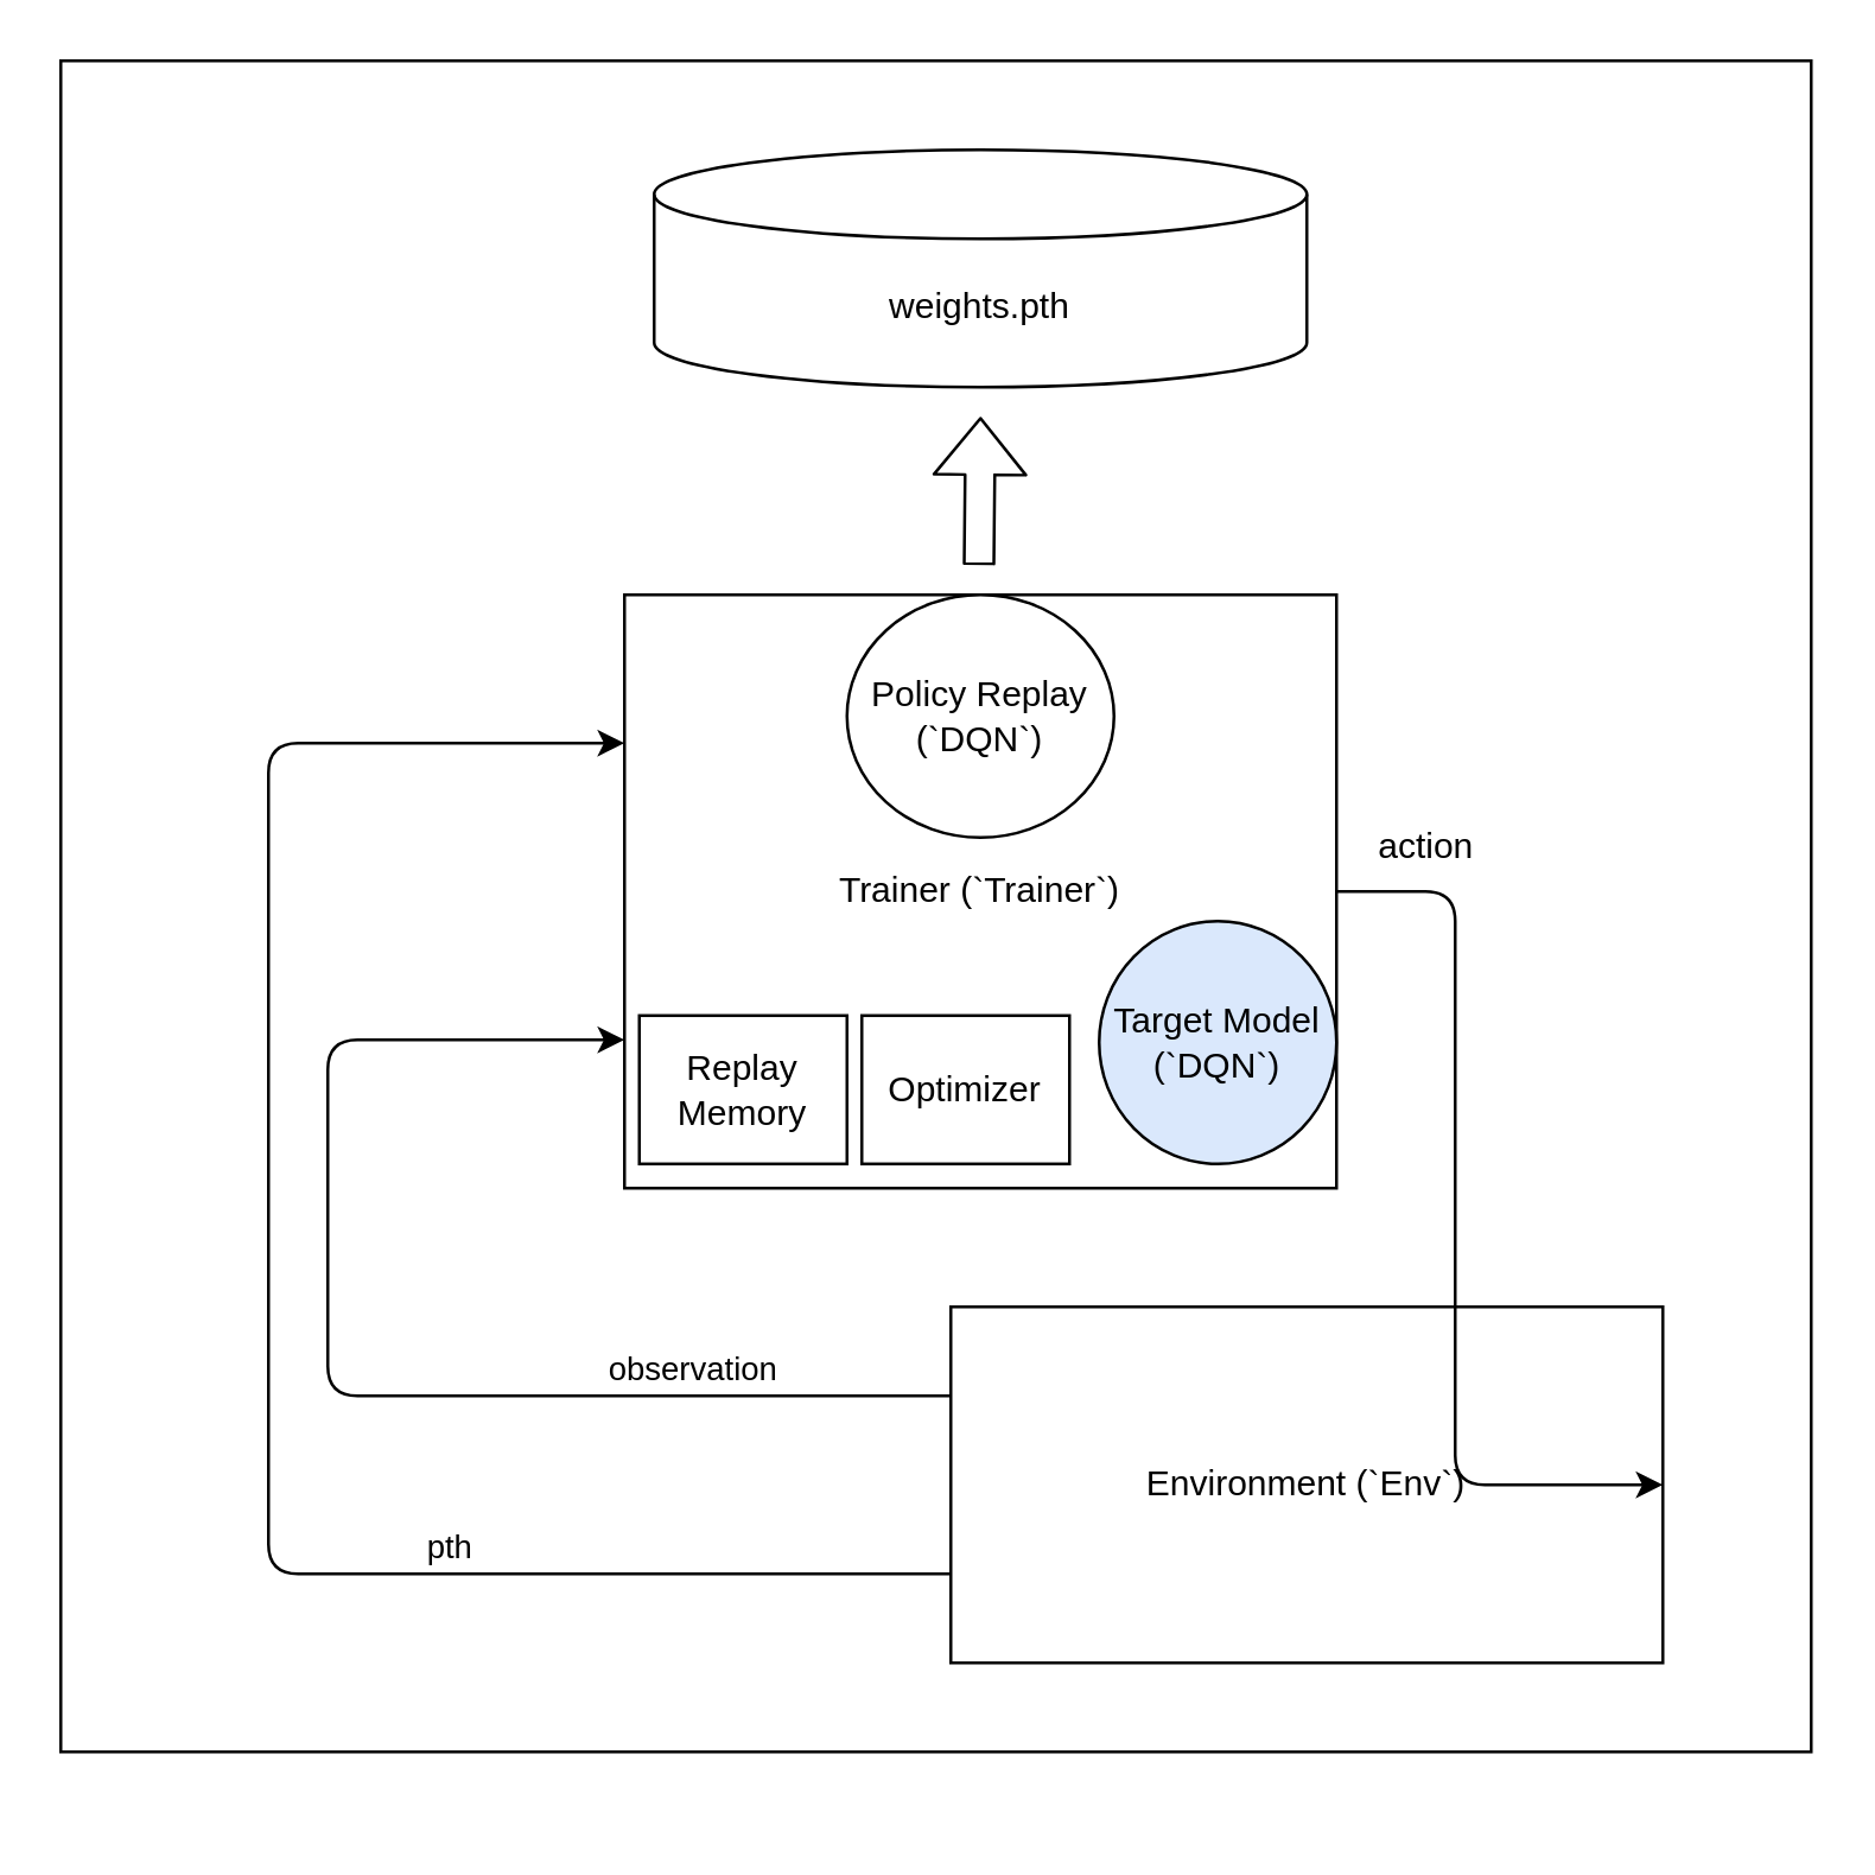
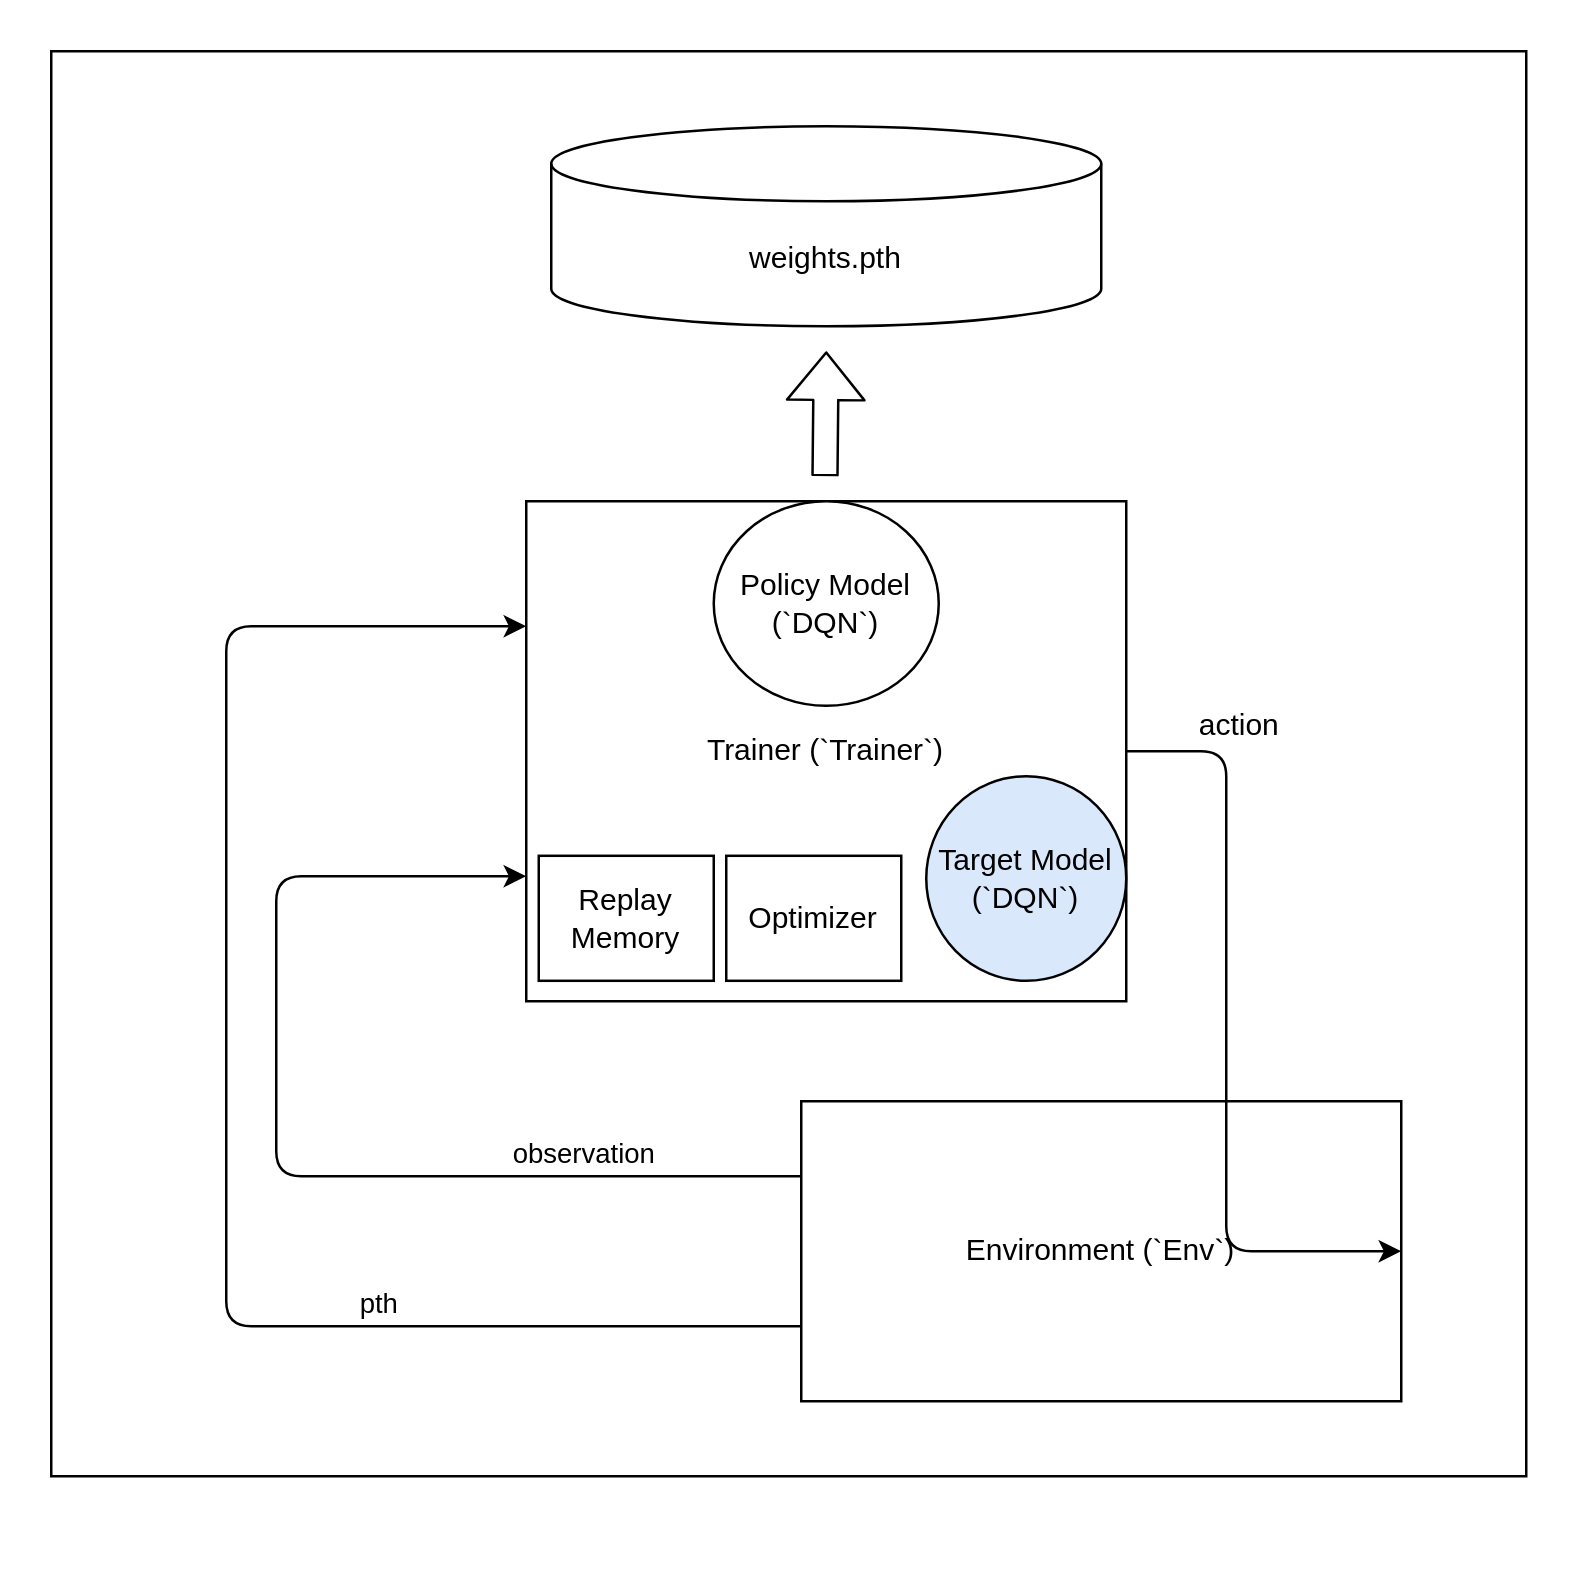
- <mxCell id="6" value="Policy Replay&lt;br&gt;(`DQN`)" style="ellipse;whiteSpace=wrap;html=1;" parent="4" vertex="1"><mxGeometry x="75" y="0.003" width="90" height="81.817" as="geometry" /></mxCell>
+ <mxCell id="6" value="Policy Model&lt;br&gt;(`DQN`)" style="ellipse;whiteSpace=wrap;html=1;" parent="4" vertex="1"><mxGeometry x="75" y="0.003" width="90" height="81.817" as="geometry" /></mxCell>
- <mxCell id="15" value="action" style="text;html=1;align=center;verticalAlign=middle;resizable=0;points=[];autosize=1;strokeColor=none;fillColor=none;" parent="1" vertex="1"><mxGeometry x="450" y="270" width="60" height="30" as="geometry" /></mxCell>
+ <mxCell id="15" value="action" style="text;html=1;align=center;verticalAlign=middle;resizable=0;points=[];autosize=1;strokeColor=none;fillColor=none;" parent="1" vertex="1"><mxGeometry x="465" y="275" width="60" height="30" as="geometry" /></mxCell>
